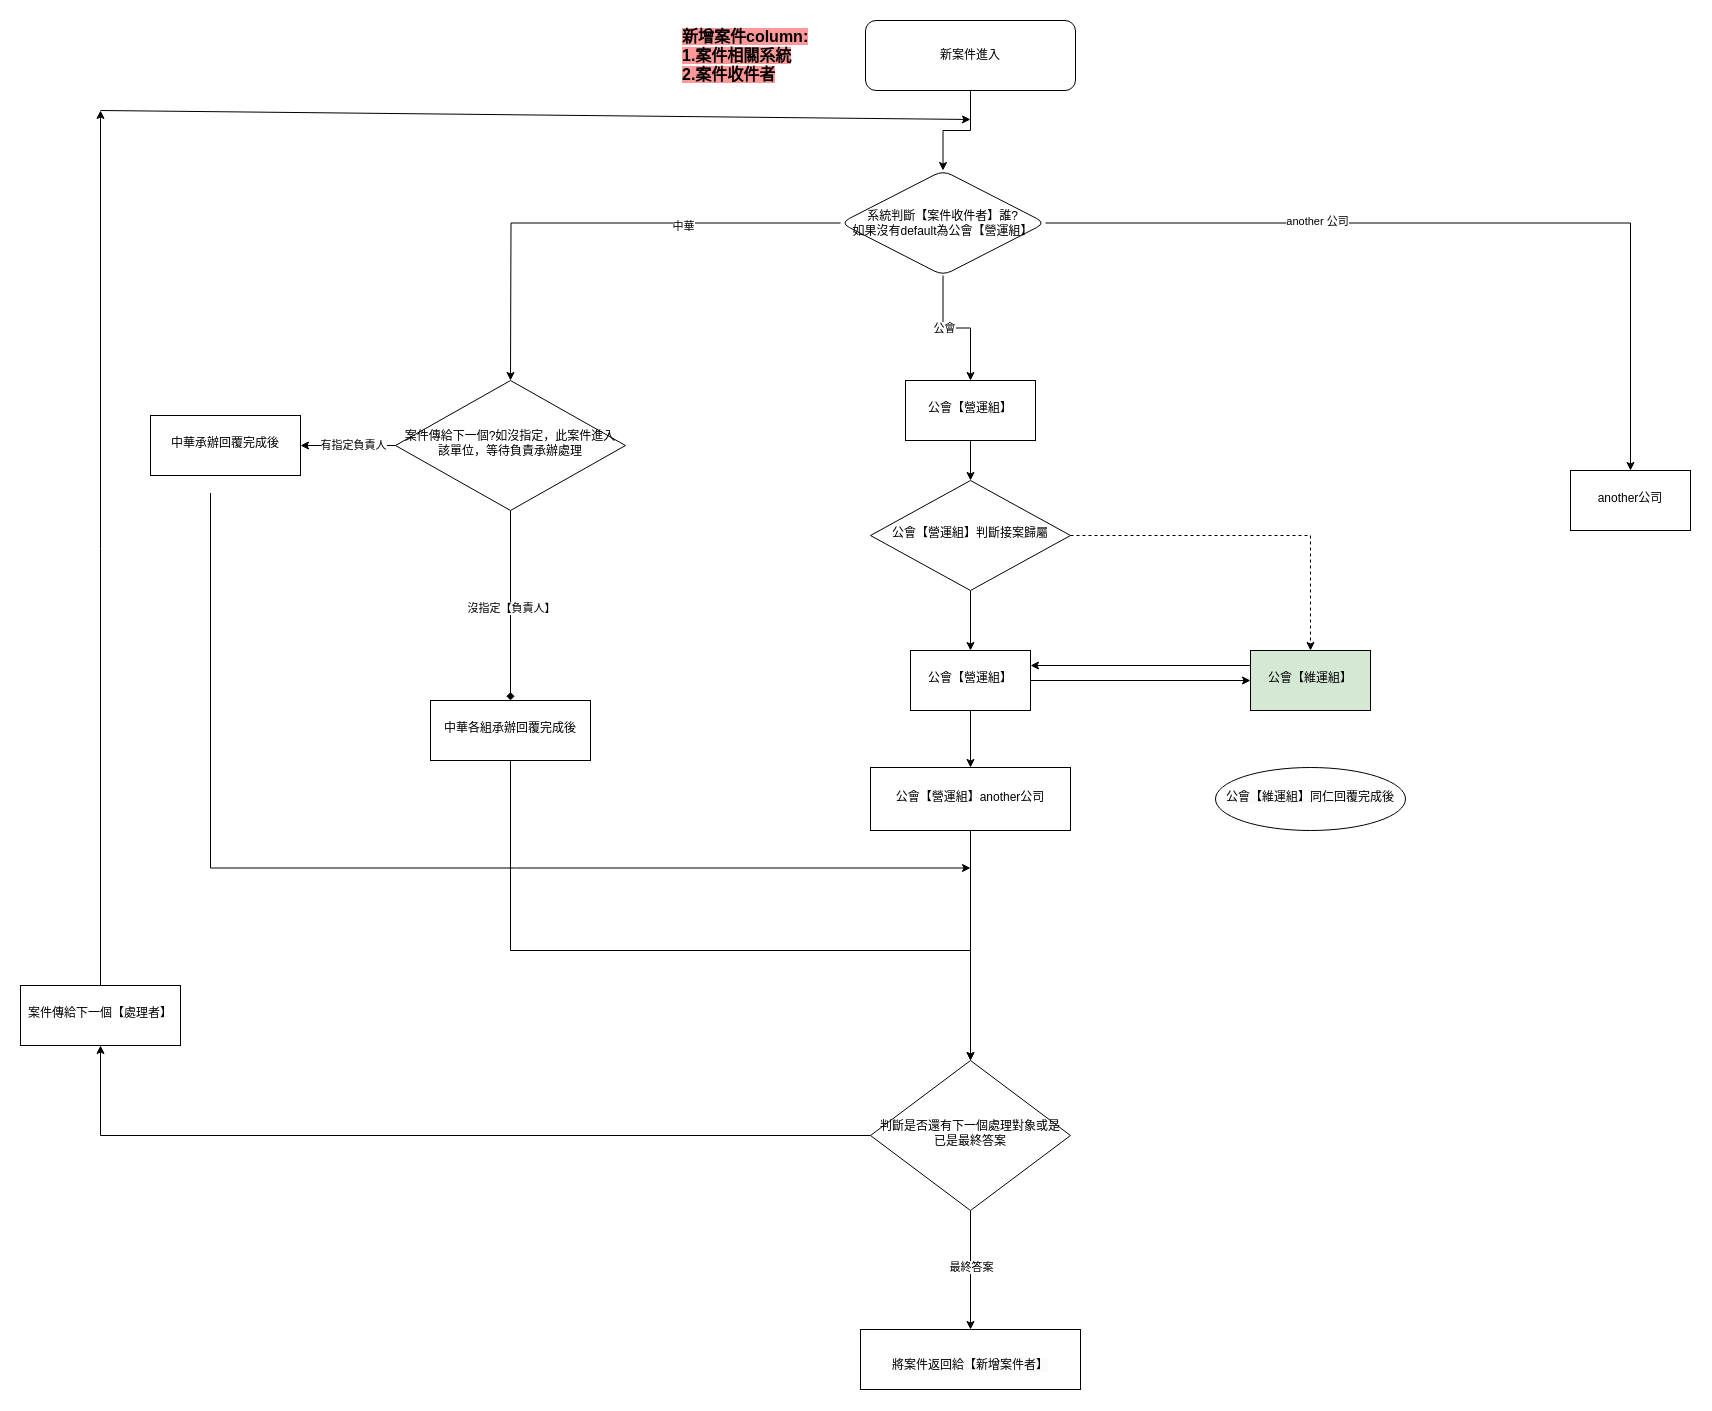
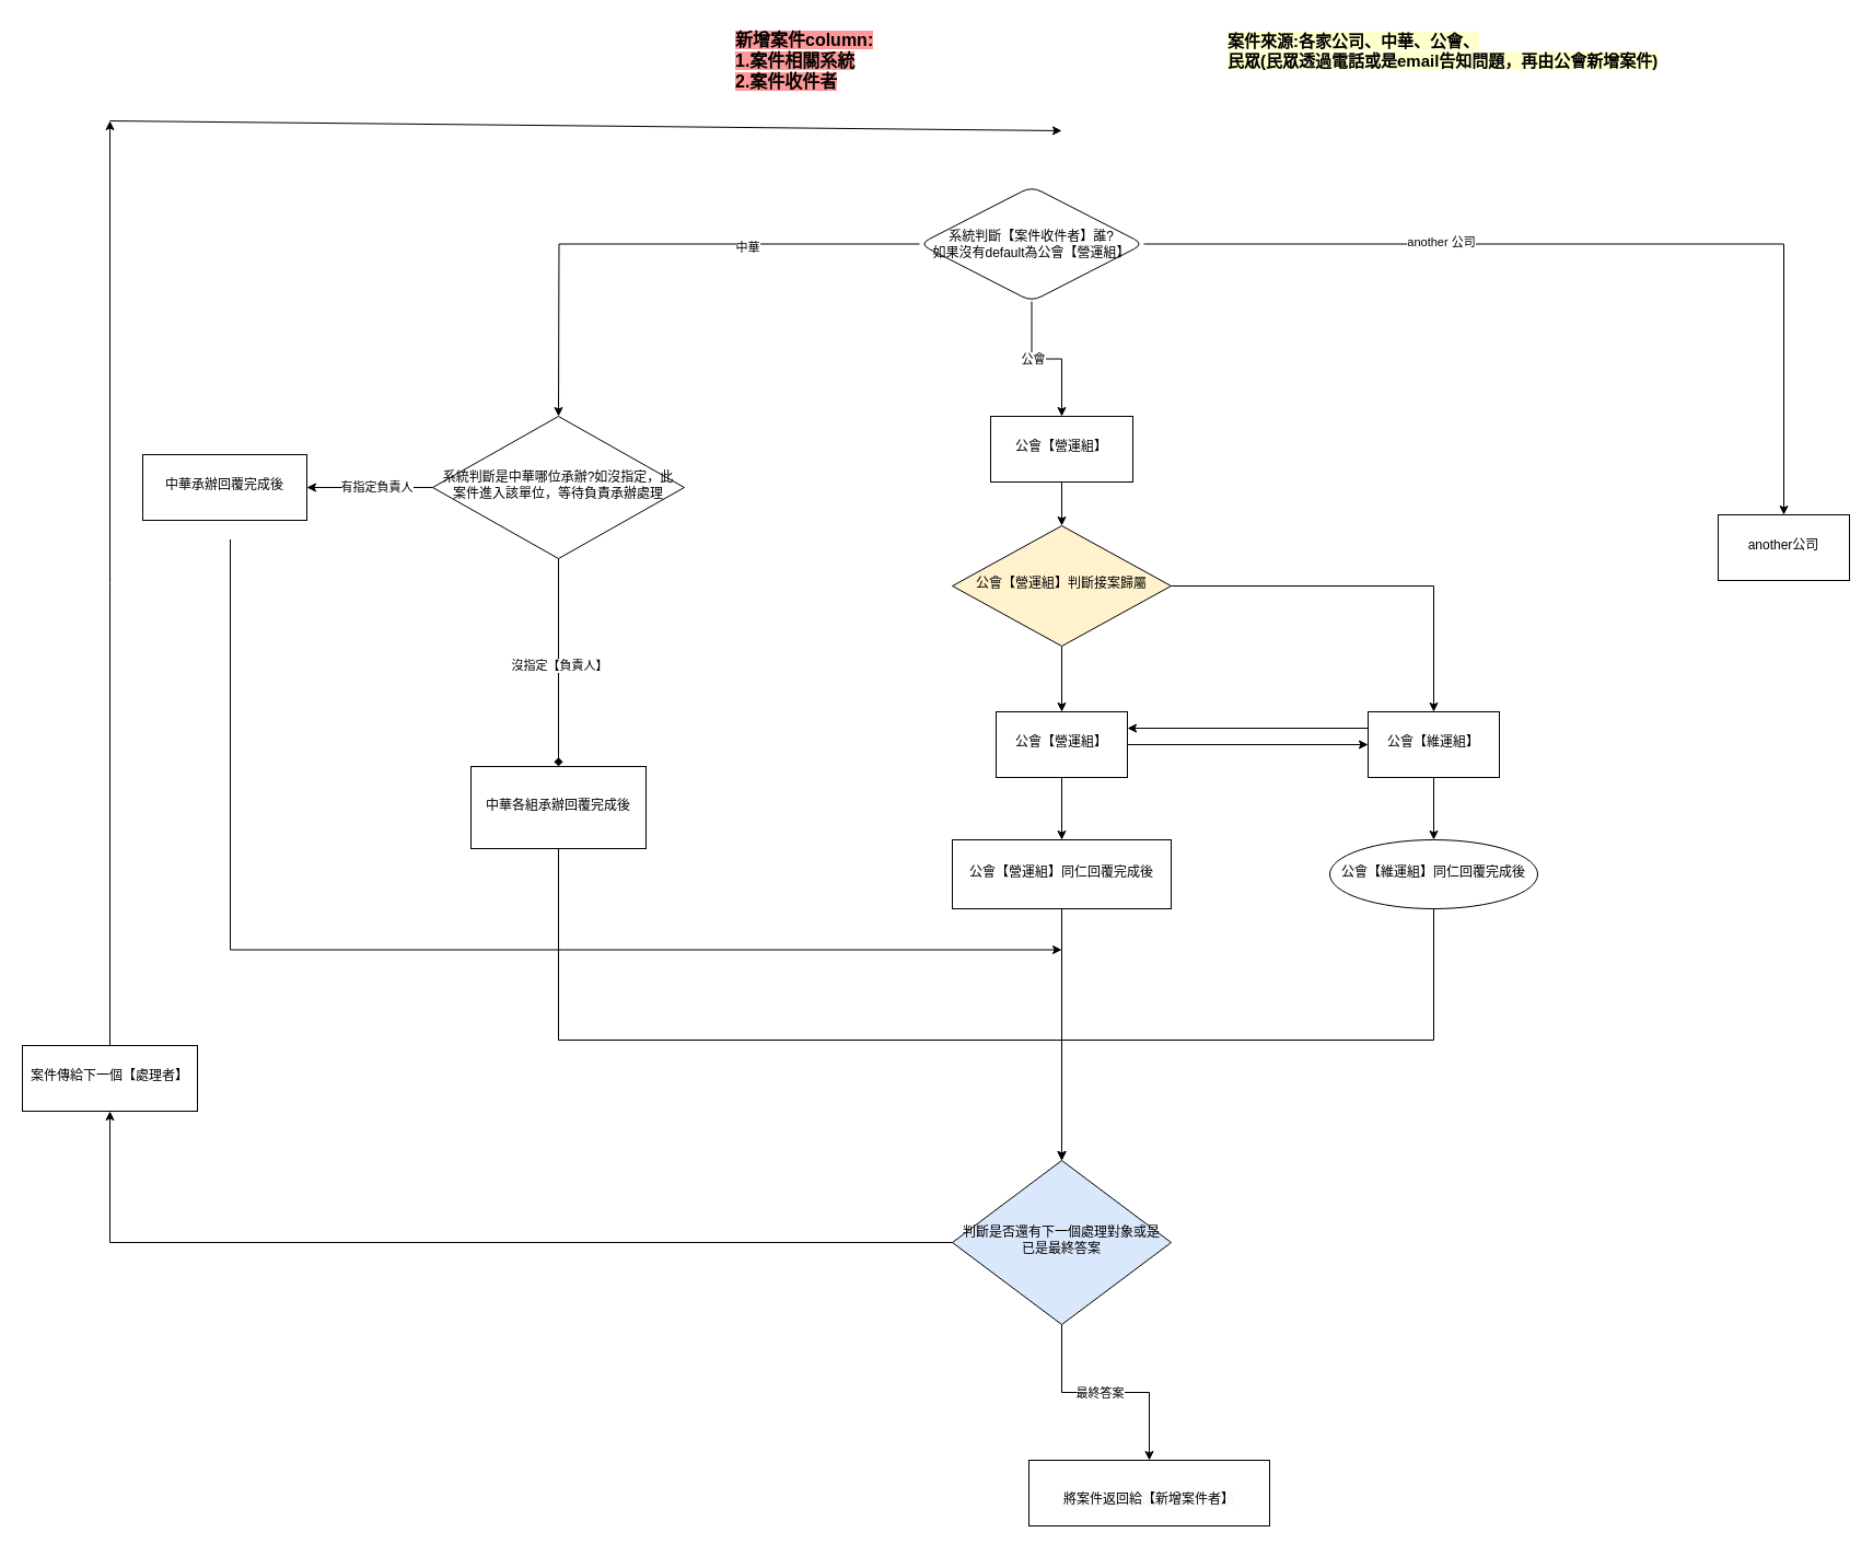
- <mxCell id="29" value="&lt;font style=&quot;font-size: 16px;&quot;&gt;&lt;b style=&quot;background-color: rgb(255, 153, 153);&quot;&gt;新增案件column:&lt;/b&gt;&lt;/font&gt;&lt;div style=&quot;font-size: 16px;&quot;&gt;&lt;font style=&quot;font-size: 16px;&quot;&gt;&lt;b style=&quot;background-color: rgb(255, 153, 153);&quot;&gt;1.案件相關系統&lt;/b&gt;&lt;/font&gt;&lt;/div&gt;&lt;div style=&quot;font-size: 16px;&quot;&gt;&lt;font style=&quot;font-size: 16px;&quot;&gt;&lt;b style=&quot;background-color: rgb(255, 153, 153);&quot;&gt;2.案件收件者&lt;/b&gt;&lt;/font&gt;&lt;/div&gt;" style="text;html=1;align=left;verticalAlign=middle;resizable=0;points=[];autosize=1;strokeColor=none;fillColor=none;" vertex="1" parent="1"><mxGeometry x="680" y="20" width="150" height="70" as="geometry" /></mxCell>
+ <mxCell id="29" value="&lt;font style=&quot;font-size: 16px;&quot;&gt;&lt;b style=&quot;background-color: rgb(255, 153, 153);&quot;&gt;新增案件column:&lt;/b&gt;&lt;/font&gt;&lt;div style=&quot;font-size: 16px;&quot;&gt;&lt;font style=&quot;font-size: 16px;&quot;&gt;&lt;b style=&quot;background-color: rgb(255, 153, 153);&quot;&gt;1.案件相關系統&lt;/b&gt;&lt;/font&gt;&lt;/div&gt;&lt;div style=&quot;font-size: 16px;&quot;&gt;&lt;font style=&quot;font-size: 16px;&quot;&gt;&lt;b style=&quot;background-color: rgb(255, 153, 153);&quot;&gt;2.案件收件者&lt;/b&gt;&lt;/font&gt;&lt;/div&gt;" style="text;html=1;align=left;verticalAlign=middle;resizable=0;points=[];autosize=1;strokeColor=none;fillColor=none;" vertex="1" parent="1"><mxGeometry x="670" y="20" width="150" height="70" as="geometry" /></mxCell>
- <mxCell id="3" value="新案件進入" style="rounded=1;whiteSpace=wrap;html=1;fontSize=12;glass=0;strokeWidth=1;shadow=0;" parent="1" vertex="1"><mxGeometry x="865" y="20" width="210" height="70" as="geometry" /></mxCell>
+ <mxCell id="16" value="&lt;font style=&quot;font-size: 15px; background-color: rgb(255, 255, 204);&quot;&gt;&lt;b&gt;案件來源:各家公司、中華、公會、&lt;/b&gt;&lt;/font&gt;&lt;div style=&quot;font-size: 15px;&quot;&gt;&lt;font style=&quot;font-size: 15px; background-color: rgb(255, 255, 204);&quot;&gt;&lt;b&gt;民眾(民眾透過電話或是email告知問題，再由公會新增案件)&lt;/b&gt;&lt;/font&gt;&lt;div&gt;&lt;br&gt;&lt;/div&gt;&lt;/div&gt;" style="text;html=1;align=left;verticalAlign=middle;resizable=0;points=[];autosize=1;strokeColor=none;fillColor=none;" vertex="1" parent="1"><mxGeometry x="1120" y="20" width="420" height="70" as="geometry" /></mxCell>
- <mxCell id="2" value="" style="edgeStyle=orthogonalEdgeStyle;rounded=0;orthogonalLoop=1;jettySize=auto;html=1;" edge="1" parent="1" source="3" target="27"><mxGeometry relative="1" as="geometry" /></mxCell>
- <mxCell id="34" value="案件傳給下一個?如沒指定，此案件進入該單位，等待負責承辦處理" style="rhombus;whiteSpace=wrap;html=1;shadow=0;strokeWidth=1;spacing=6;spacingTop=-4;align=center;" vertex="1" parent="1"><mxGeometry x="395" y="380" width="230" height="130" as="geometry" /></mxCell>
+ <mxCell id="34" value="系統判斷是中華哪位承辦?如沒指定，此案件進入該單位，等待負責承辦處理" style="rhombus;whiteSpace=wrap;html=1;shadow=0;strokeWidth=1;spacing=6;spacingTop=-4;align=center;" vertex="1" parent="1"><mxGeometry x="395" y="380" width="230" height="130" as="geometry" /></mxCell>
- <mxCell id="45" value="中華承辦回覆完成後" style="whiteSpace=wrap;html=1;shadow=0;strokeWidth=1;spacing=6;spacingTop=-4;" vertex="1" parent="1"><mxGeometry x="150" y="415" width="150" height="60" as="geometry" /></mxCell>
+ <mxCell id="45" value="中華承辦回覆完成後" style="whiteSpace=wrap;html=1;shadow=0;strokeWidth=1;spacing=6;spacingTop=-4;" vertex="1" parent="1"><mxGeometry x="130" y="415" width="150" height="60" as="geometry" /></mxCell>
- <mxCell id="9" value="公會【營運組】判斷接案歸屬" style="rhombus;whiteSpace=wrap;html=1;shadow=0;fontFamily=Helvetica;fontSize=12;align=center;strokeWidth=1;spacing=6;spacingTop=-4;" vertex="1" parent="1"><mxGeometry x="870" y="480" width="200" height="110" as="geometry" /></mxCell>
+ <mxCell id="9" value="公會【營運組】判斷接案歸屬" style="rhombus;whiteSpace=wrap;html=1;shadow=0;fontFamily=Helvetica;fontSize=12;align=center;strokeWidth=1;spacing=6;spacingTop=-4;fillColor=#fff2cc;" vertex="1" parent="1"><mxGeometry x="870" y="480" width="200" height="110" as="geometry" /></mxCell>
- <mxCell id="8" value="" style="edgeStyle=orthogonalEdgeStyle;rounded=0;orthogonalLoop=1;jettySize=auto;html=1;dashed=1;" edge="1" parent="1" source="9" target="15"><mxGeometry relative="1" as="geometry" /></mxCell>
+ <mxCell id="8" value="" style="edgeStyle=orthogonalEdgeStyle;rounded=0;orthogonalLoop=1;jettySize=auto;html=1;" edge="1" parent="1" source="9" target="15"><mxGeometry relative="1" as="geometry" /></mxCell>
- <mxCell id="15" value="公會【維運組】" style="whiteSpace=wrap;html=1;shadow=0;strokeWidth=1;spacing=6;spacingTop=-4;fillColor=#d5e8d4;" vertex="1" parent="1"><mxGeometry x="1250" y="650" width="120" height="60" as="geometry" /></mxCell>
+ <mxCell id="15" value="公會【維運組】" style="whiteSpace=wrap;html=1;shadow=0;strokeWidth=1;spacing=6;spacingTop=-4;" vertex="1" parent="1"><mxGeometry x="1250" y="650" width="120" height="60" as="geometry" /></mxCell>
- <mxCell id="36" value="中華各組承辦回覆完成後" style="whiteSpace=wrap;html=1;shadow=0;strokeWidth=1;spacing=6;spacingTop=-4;" vertex="1" parent="1"><mxGeometry x="430" y="700" width="160" height="60" as="geometry" /></mxCell>
+ <mxCell id="36" value="中華各組承辦回覆完成後" style="whiteSpace=wrap;html=1;shadow=0;strokeWidth=1;spacing=6;spacingTop=-4;" vertex="1" parent="1"><mxGeometry x="430" y="700" width="160" height="75" as="geometry" /></mxCell>
+ <mxCell id="13" value="" style="edgeStyle=orthogonalEdgeStyle;rounded=0;orthogonalLoop=1;jettySize=auto;html=1;" edge="1" parent="1" source="15" target="20"><mxGeometry relative="1" as="geometry" /></mxCell>
- <mxCell id="18" value="公會【營運組】another公司" style="whiteSpace=wrap;html=1;shadow=0;strokeWidth=1;spacing=6;spacingTop=-4;" vertex="1" parent="1"><mxGeometry x="870" y="767" width="200" height="63" as="geometry" /></mxCell>
+ <mxCell id="18" value="公會【營運組】同仁回覆完成後" style="whiteSpace=wrap;html=1;shadow=0;strokeWidth=1;spacing=6;spacingTop=-4;" vertex="1" parent="1"><mxGeometry x="870" y="767" width="200" height="63" as="geometry" /></mxCell>
+ <mxCell id="19" style="edgeStyle=orthogonalEdgeStyle;rounded=0;orthogonalLoop=1;jettySize=auto;html=1;exitX=0.5;exitY=1;exitDx=0;exitDy=0;" edge="1" parent="1" source="20" target="40"><mxGeometry relative="1" as="geometry"><Array as="points"><mxPoint x="1310" y="950" /><mxPoint x="970" y="950" /></Array></mxGeometry></mxCell>
- <mxCell id="43" value="案件傳給下一個【處理者】" style="whiteSpace=wrap;html=1;shadow=0;strokeWidth=1;spacing=6;spacingTop=-4;" vertex="1" parent="1"><mxGeometry x="20" y="985" width="160" height="60" as="geometry" /></mxCell>
+ <mxCell id="43" value="案件傳給下一個【處理者】" style="whiteSpace=wrap;html=1;shadow=0;strokeWidth=1;spacing=6;spacingTop=-4;" vertex="1" parent="1"><mxGeometry x="20" y="955" width="160" height="60" as="geometry" /></mxCell>
- <mxCell id="40" value="判斷是否還有下一個處理對象或是已是最終答案" style="rhombus;whiteSpace=wrap;html=1;shadow=0;strokeWidth=1;spacing=6;spacingTop=-4;" vertex="1" parent="1"><mxGeometry x="870" y="1060" width="200" height="150" as="geometry" /></mxCell>
+ <mxCell id="40" value="判斷是否還有下一個處理對象或是已是最終答案" style="rhombus;whiteSpace=wrap;html=1;shadow=0;strokeWidth=1;spacing=6;spacingTop=-4;fillColor=#dae8fc;" vertex="1" parent="1"><mxGeometry x="870" y="1060" width="200" height="150" as="geometry" /></mxCell>
- <mxCell id="41" value="&lt;br&gt;&lt;span style=&quot;color: rgb(0, 0, 0); font-family: Helvetica; font-size: 12px; font-style: normal; font-variant-ligatures: normal; font-variant-caps: normal; font-weight: 400; letter-spacing: normal; orphans: 2; text-align: center; text-indent: 0px; text-transform: none; widows: 2; word-spacing: 0px; -webkit-text-stroke-width: 0px; white-space: normal; background-color: rgb(251, 251, 251); text-decoration-thickness: initial; text-decoration-style: initial; text-decoration-color: initial; display: inline !important; float: none;&quot;&gt;將案件返回給【新增案件者】&lt;/span&gt;" style="whiteSpace=wrap;html=1;shadow=0;strokeWidth=1;spacing=6;spacingTop=-4;" vertex="1" parent="1"><mxGeometry x="860" y="1329" width="220" height="60" as="geometry" /></mxCell>
+ <mxCell id="41" value="&lt;br&gt;&lt;span style=&quot;color: rgb(0, 0, 0); font-family: Helvetica; font-size: 12px; font-style: normal; font-variant-ligatures: normal; font-variant-caps: normal; font-weight: 400; letter-spacing: normal; orphans: 2; text-align: center; text-indent: 0px; text-transform: none; widows: 2; word-spacing: 0px; -webkit-text-stroke-width: 0px; white-space: normal; background-color: rgb(251, 251, 251); text-decoration-thickness: initial; text-decoration-style: initial; text-decoration-color: initial; display: inline !important; float: none;&quot;&gt;將案件返回給【新增案件者】&lt;/span&gt;" style="whiteSpace=wrap;html=1;shadow=0;strokeWidth=1;spacing=6;spacingTop=-4;" vertex="1" parent="1"><mxGeometry x="940" y="1334" width="220" height="60" as="geometry" /></mxCell>
